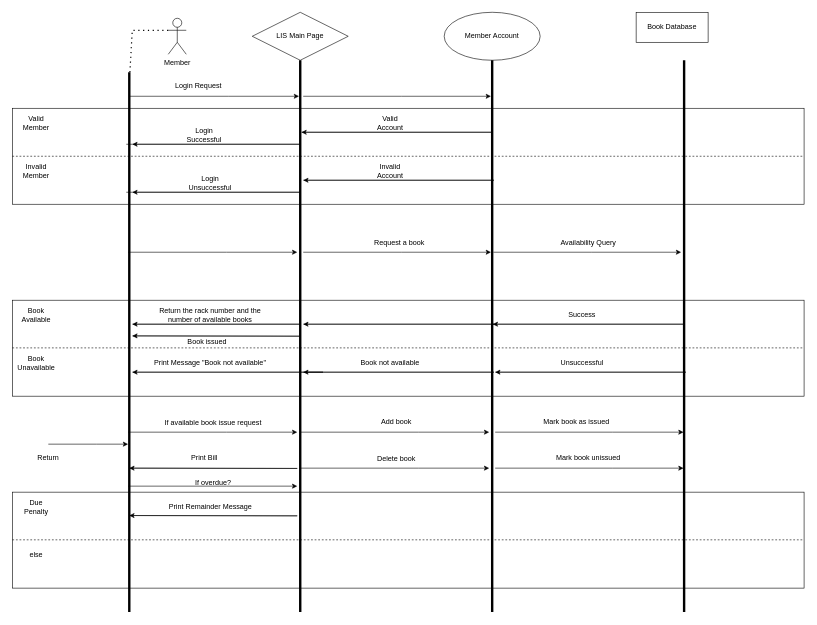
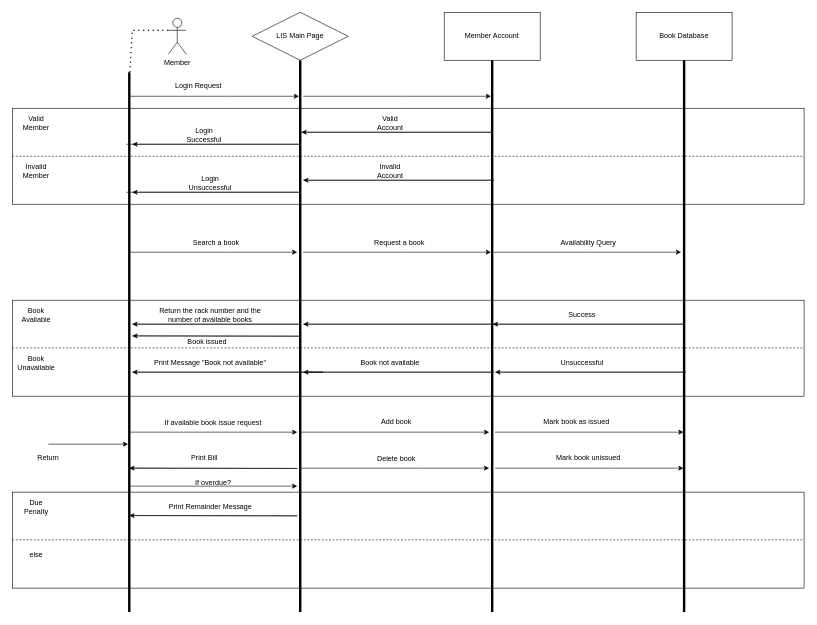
- <mxCell id="4" value="Book Database" style="rounded=0;whiteSpace=wrap;html=1;" vertex="1" parent="1"><mxGeometry x="1060" y="20" width="120" height="50" as="geometry" /></mxCell>
+ <mxCell id="4" value="Book Database" style="rounded=0;whiteSpace=wrap;html=1;" vertex="1" parent="1"><mxGeometry x="1060" y="20" width="160" height="80" as="geometry" /></mxCell>
- <mxCell id="3" value="Member Account" style="ellipse;whiteSpace=wrap;html=1;" vertex="1" parent="1"><mxGeometry x="740" y="20" width="160" height="80" as="geometry" /></mxCell>
+ <mxCell id="3" value="Member Account" style="rounded=0;whiteSpace=wrap;html=1;" vertex="1" parent="1"><mxGeometry x="740" y="20" width="160" height="80" as="geometry" /></mxCell>
+ <mxCell id="36" value="Search a book" style="text;html=1;strokeColor=none;fillColor=none;align=center;verticalAlign=middle;whiteSpace=wrap;rounded=0;" vertex="1" parent="1"><mxGeometry x="320" y="390" width="80" height="30" as="geometry" /></mxCell>
